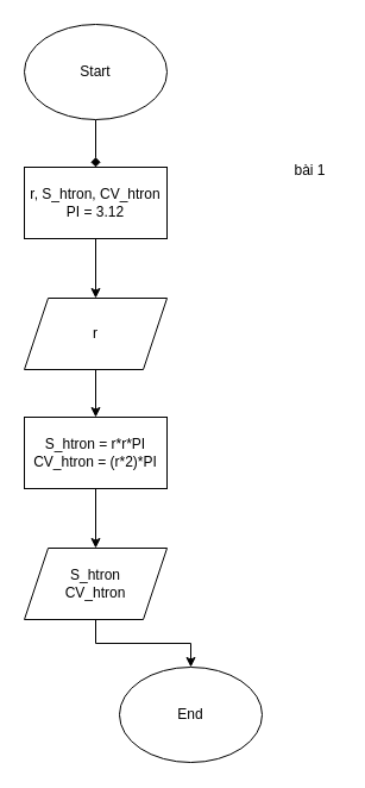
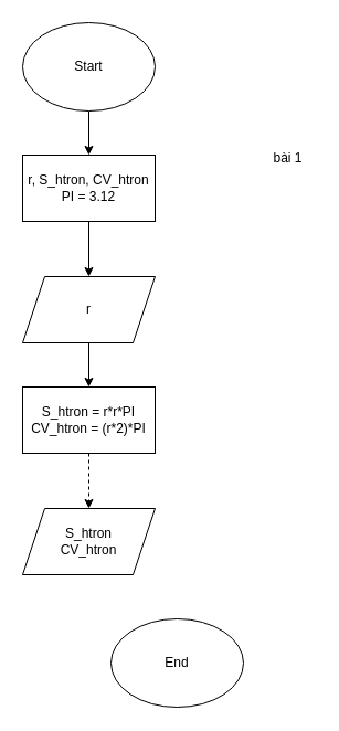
- <mxCell id="2" value="" style="edgeStyle=orthogonalEdgeStyle;rounded=0;orthogonalLoop=1;jettySize=auto;html=1;endArrow=diamond;" parent="1" source="3" target="7" edge="1"><mxGeometry relative="1" as="geometry" /></mxCell>
+ <mxCell id="2" value="" style="edgeStyle=orthogonalEdgeStyle;rounded=0;orthogonalLoop=1;jettySize=auto;html=1;" parent="1" source="3" target="7" edge="1"><mxGeometry relative="1" as="geometry" /></mxCell>
- <mxCell id="8" value="" style="edgeStyle=orthogonalEdgeStyle;rounded=0;orthogonalLoop=1;jettySize=auto;html=1;" parent="1" source="9" target="11" edge="1"><mxGeometry relative="1" as="geometry" /></mxCell>
+ <mxCell id="8" value="" style="edgeStyle=orthogonalEdgeStyle;rounded=0;orthogonalLoop=1;jettySize=auto;html=1;dashed=1;" parent="1" source="9" target="11" edge="1"><mxGeometry relative="1" as="geometry" /></mxCell>
- <mxCell id="10" value="" style="edgeStyle=orthogonalEdgeStyle;rounded=0;orthogonalLoop=1;jettySize=auto;html=1;" parent="1" source="11" target="12" edge="1"><mxGeometry relative="1" as="geometry" /></mxCell>
